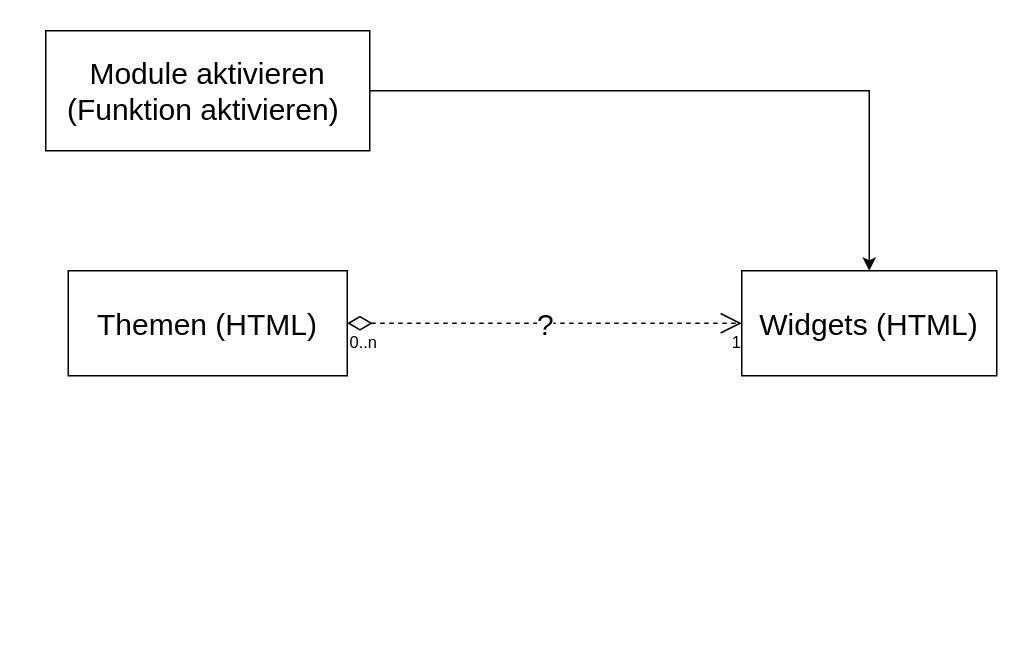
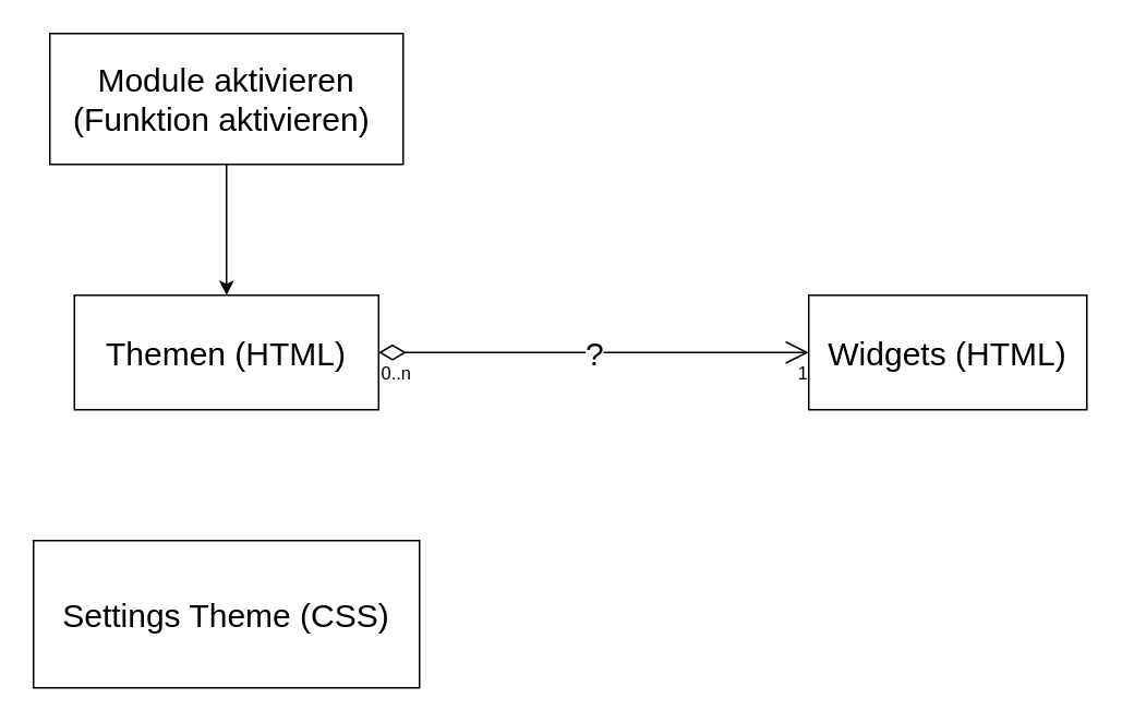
- <mxCell id="2" value="" style="edgeStyle=orthogonalEdgeStyle;rounded=0;orthogonalLoop=1;jettySize=auto;html=1;fontSize=20;" edge="1" parent="1" source="3" target="6"><mxGeometry relative="1" as="geometry" /></mxCell>
+ <mxCell id="2" value="" style="edgeStyle=orthogonalEdgeStyle;rounded=0;orthogonalLoop=1;jettySize=auto;html=1;fontSize=20;" edge="1" parent="1" source="3" target="5"><mxGeometry relative="1" as="geometry" /></mxCell>
- <mxCell id="7" value="?" style="endArrow=open;html=1;endSize=12;startArrow=diamondThin;startSize=14;startFill=0;edgeStyle=orthogonalEdgeStyle;fontSize=20;exitX=1;exitY=0.5;exitDx=0;exitDy=0;entryX=0;entryY=0.5;entryDx=0;entryDy=0;dashed=1;" edge="1" parent="1" source="5" target="6"><mxGeometry relative="1" as="geometry"><mxPoint x="254" y="220" as="sourcePoint" /><mxPoint x="414" y="220" as="targetPoint" /></mxGeometry></mxCell>
+ <mxCell id="7" value="?" style="endArrow=open;html=1;endSize=12;startArrow=diamondThin;startSize=14;startFill=0;edgeStyle=orthogonalEdgeStyle;fontSize=20;exitX=1;exitY=0.5;exitDx=0;exitDy=0;entryX=0;entryY=0.5;entryDx=0;entryDy=0;" edge="1" parent="1" source="5" target="6"><mxGeometry relative="1" as="geometry"><mxPoint x="254" y="220" as="sourcePoint" /><mxPoint x="414" y="220" as="targetPoint" /></mxGeometry></mxCell>
+ <mxCell id="4" value="Settings Theme (CSS)" style="rounded=0;whiteSpace=wrap;html=1;fontSize=20;" vertex="1" parent="1"><mxGeometry x="20" y="330" width="236" height="90" as="geometry" /></mxCell>
